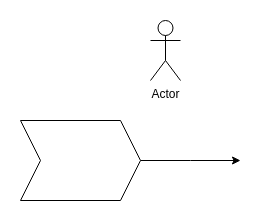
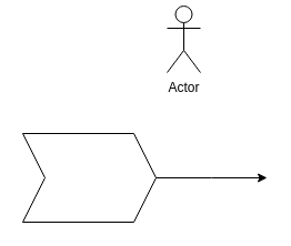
- <mxCell id="4" value="Actor" style="shape=umlActor;verticalLabelPosition=bottom;labelBackgroundColor=#ffffff;verticalAlign=top;html=1;outlineConnect=0;" parent="1" vertex="1"><mxGeometry x="150" y="20" width="30" height="60" as="geometry" /></mxCell>
+ <mxCell id="4" value="Actor" style="shape=umlActor;verticalLabelPosition=bottom;labelBackgroundColor=#ffffff;verticalAlign=top;html=1;outlineConnect=0;" parent="1" vertex="1"><mxGeometry x="150" y="5" width="30" height="60" as="geometry" /></mxCell>
